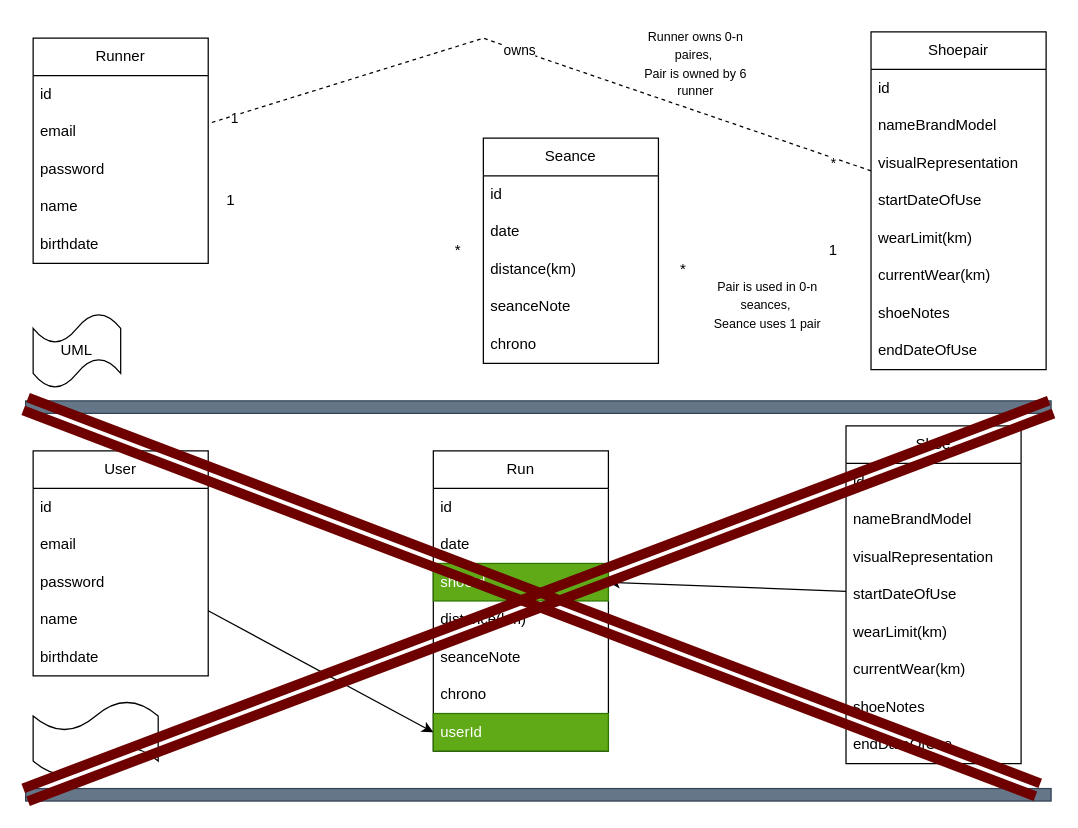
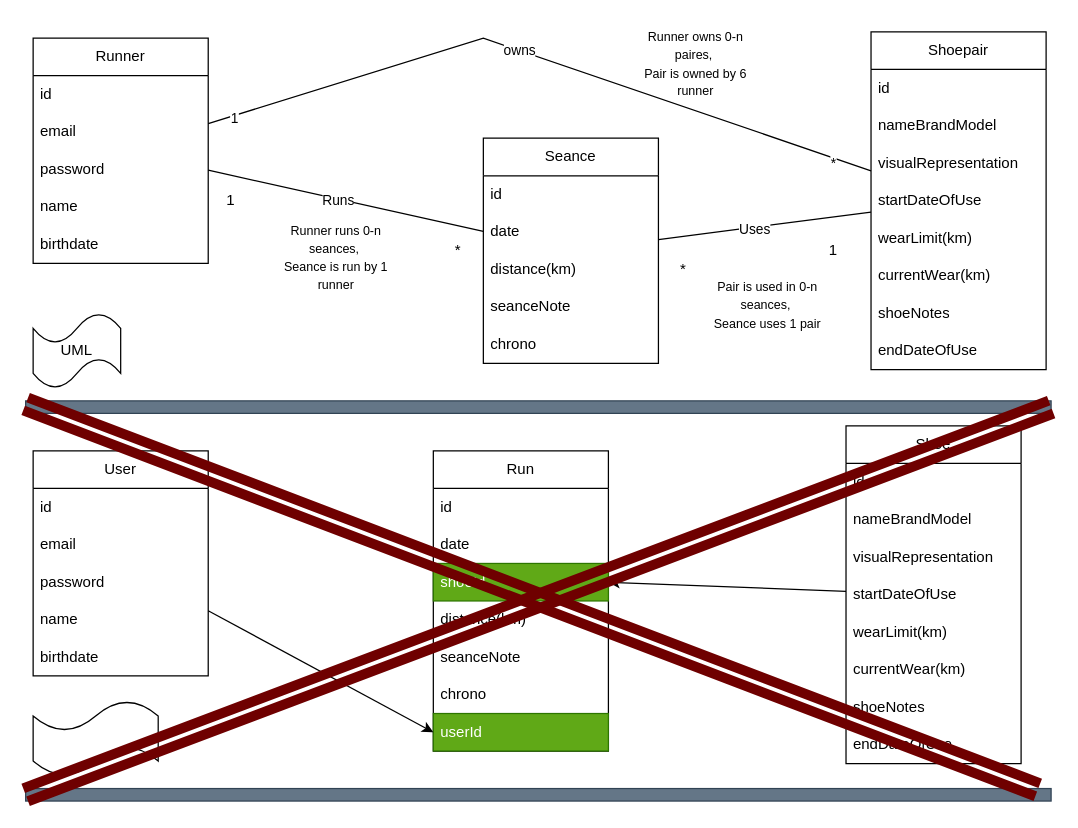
- <mxCell id="56" value="" style="endArrow=none;html=1;rounded=0;endFill=0;dashed=1;" parent="1" source="14" target="2" edge="1"><mxGeometry width="50" height="50" relative="1" as="geometry"><mxPoint x="386" y="178" as="sourcePoint" /><mxPoint x="176" y="142" as="targetPoint" /><Array as="points"><mxPoint x="386" y="30" /></Array></mxGeometry></mxCell>
+ <mxCell id="56" value="" style="endArrow=none;html=1;rounded=0;endFill=0;" parent="1" source="14" target="2" edge="1"><mxGeometry width="50" height="50" relative="1" as="geometry"><mxPoint x="386" y="178" as="sourcePoint" /><mxPoint x="176" y="142" as="targetPoint" /><Array as="points"><mxPoint x="386" y="30" /></Array></mxGeometry></mxCell>
+ <mxCell id="62" value="" style="endArrow=none;html=1;rounded=0;" parent="1" source="8" target="2" edge="1"><mxGeometry width="50" height="50" relative="1" as="geometry"><mxPoint x="406" y="430" as="sourcePoint" /><mxPoint x="456" y="380" as="targetPoint" /><Array as="points" /></mxGeometry></mxCell>
+ <mxCell id="63" value="Runs" style="edgeLabel;html=1;align=center;verticalAlign=middle;resizable=0;points=[];" parent="62" vertex="1" connectable="0"><mxGeometry x="0.052" y="1" relative="1" as="geometry"><mxPoint as="offset" /></mxGeometry></mxCell>
+ <mxCell id="64" value="" style="endArrow=none;html=1;rounded=0;" parent="1" source="8" target="14" edge="1"><mxGeometry width="50" height="50" relative="1" as="geometry"><mxPoint x="526" y="144.998" as="sourcePoint" /><mxPoint x="696" y="123.062" as="targetPoint" /></mxGeometry></mxCell>
+ <mxCell id="65" value="Text" style="edgeLabel;html=1;align=center;verticalAlign=middle;resizable=0;points=[];" parent="64" vertex="1" connectable="0"><mxGeometry x="-0.119" y="-1" relative="1" as="geometry"><mxPoint x="-1" as="offset" /></mxGeometry></mxCell>
+ <mxCell id="66" value="Uses" style="edgeLabel;html=1;align=center;verticalAlign=middle;resizable=0;points=[];" parent="64" vertex="1" connectable="0"><mxGeometry x="-0.107" y="-1" relative="1" as="geometry"><mxPoint as="offset" /></mxGeometry></mxCell>
+ <mxCell id="60" value="&lt;font style=&quot;font-size: 10px;&quot;&gt;Runner runs 0-n seances,&amp;nbsp;&lt;br&gt;&lt;/font&gt;&lt;font style=&quot;font-size: 10px;&quot;&gt;Seance is run by 1 runner&lt;/font&gt;" style="text;html=1;align=center;verticalAlign=middle;whiteSpace=wrap;rounded=0;" parent="1" vertex="1"><mxGeometry x="216" y="175" width="105" height="60" as="geometry" /></mxCell>
